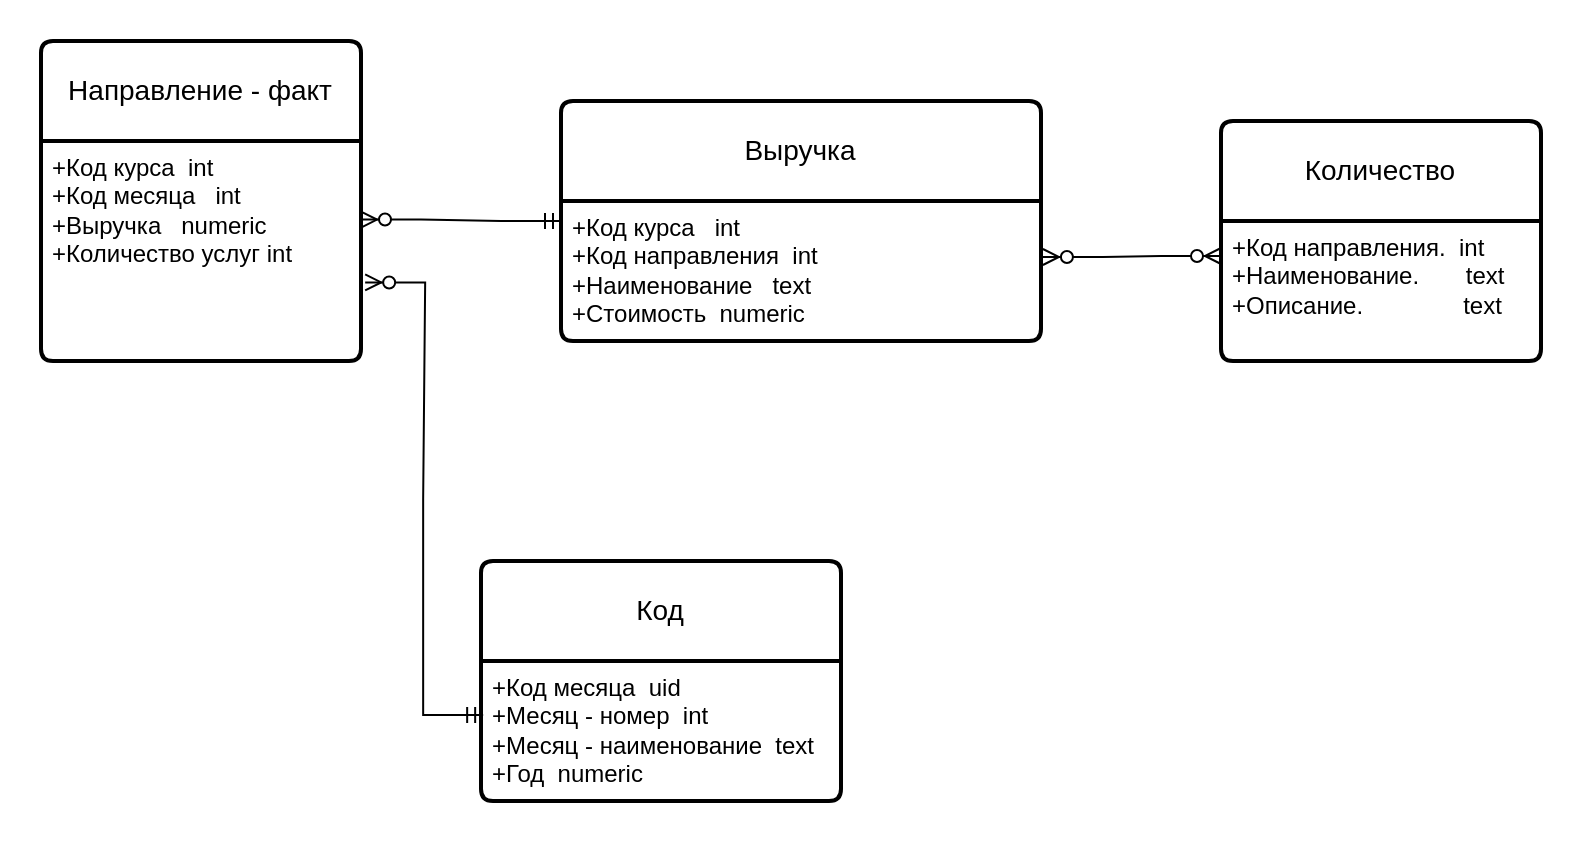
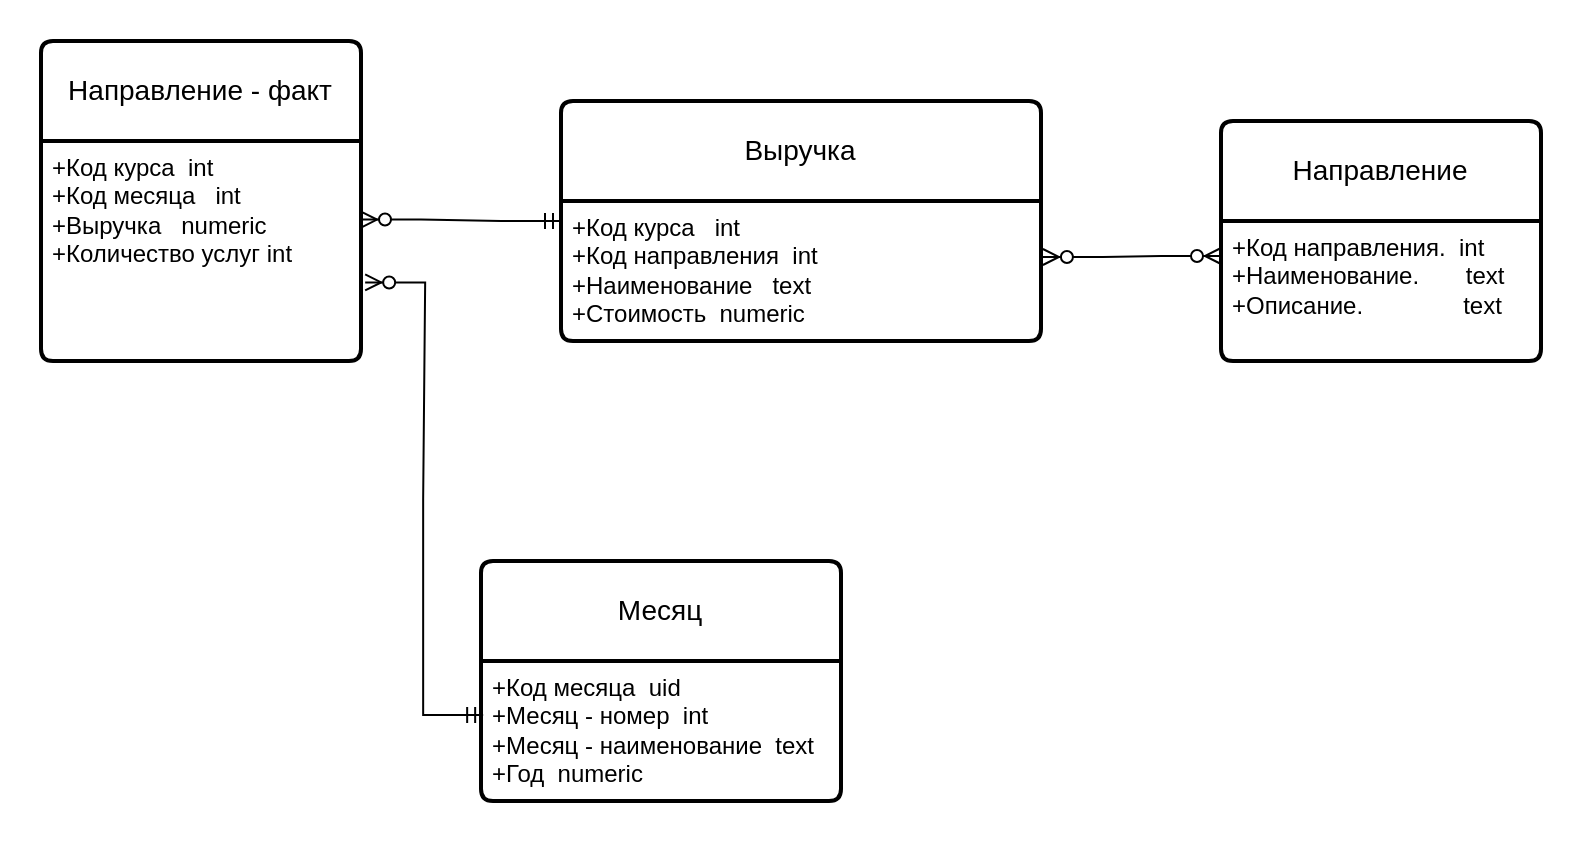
- <mxCell id="8" value="Количество" style="swimlane;childLayout=stackLayout;horizontal=1;startSize=50;horizontalStack=0;rounded=1;fontSize=14;fontStyle=0;strokeWidth=2;resizeParent=0;resizeLast=1;shadow=0;dashed=0;align=center;arcSize=4;whiteSpace=wrap;html=1;" parent="1" vertex="1"><mxGeometry x="610" y="60" width="160" height="120" as="geometry" /></mxCell>
+ <mxCell id="8" value="Направление" style="swimlane;childLayout=stackLayout;horizontal=1;startSize=50;horizontalStack=0;rounded=1;fontSize=14;fontStyle=0;strokeWidth=2;resizeParent=0;resizeLast=1;shadow=0;dashed=0;align=center;arcSize=4;whiteSpace=wrap;html=1;" parent="1" vertex="1"><mxGeometry x="610" y="60" width="160" height="120" as="geometry" /></mxCell>
- <mxCell id="6" value="Код" style="swimlane;childLayout=stackLayout;horizontal=1;startSize=50;horizontalStack=0;rounded=1;fontSize=14;fontStyle=0;strokeWidth=2;resizeParent=0;resizeLast=1;shadow=0;dashed=0;align=center;arcSize=4;whiteSpace=wrap;html=1;" parent="1" vertex="1"><mxGeometry x="240" y="280" width="180" height="120" as="geometry" /></mxCell>
+ <mxCell id="6" value="Месяц" style="swimlane;childLayout=stackLayout;horizontal=1;startSize=50;horizontalStack=0;rounded=1;fontSize=14;fontStyle=0;strokeWidth=2;resizeParent=0;resizeLast=1;shadow=0;dashed=0;align=center;arcSize=4;whiteSpace=wrap;html=1;" parent="1" vertex="1"><mxGeometry x="240" y="280" width="180" height="120" as="geometry" /></mxCell>
